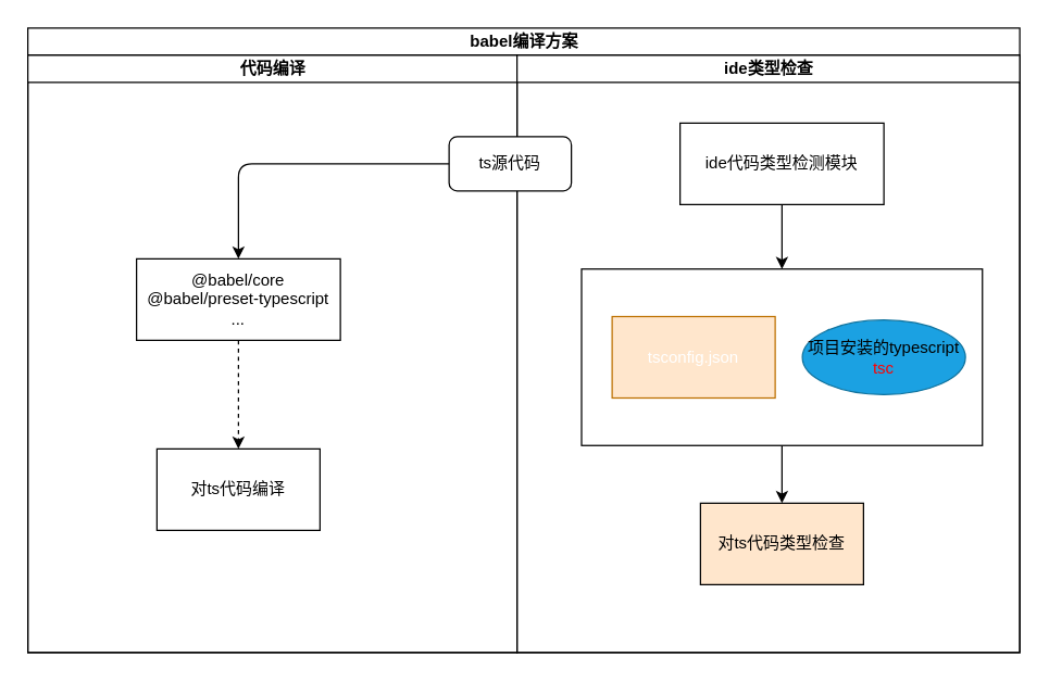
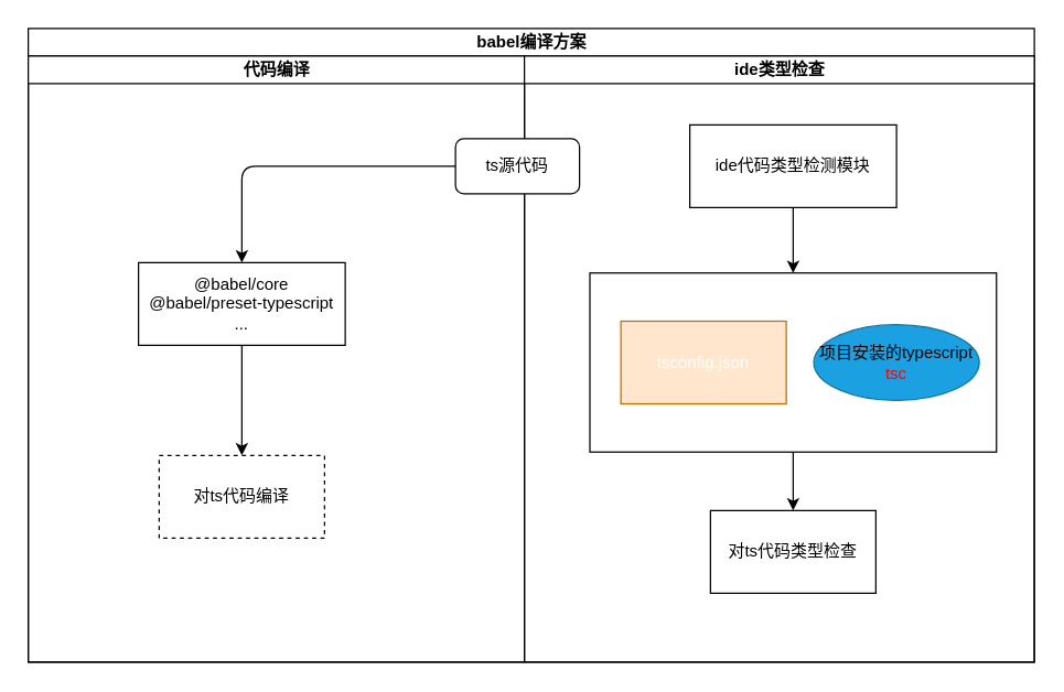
- <mxCell id="4" value="" style="edgeStyle=none;html=1;dashed=1;" edge="1" parent="3" source="5" target="6"><mxGeometry relative="1" as="geometry" /></mxCell>
+ <mxCell id="4" value="" style="edgeStyle=none;html=1;" edge="1" parent="3" source="5" target="6"><mxGeometry relative="1" as="geometry" /></mxCell>
- <mxCell id="6" value="对ts代码编译" style="whiteSpace=wrap;html=1;rounded=0;" vertex="1" parent="3"><mxGeometry x="95" y="290" width="120" height="60" as="geometry" /></mxCell>
+ <mxCell id="6" value="对ts代码编译" style="whiteSpace=wrap;html=1;rounded=0;dashed=1;" vertex="1" parent="3"><mxGeometry x="95" y="290" width="120" height="60" as="geometry" /></mxCell>
- <mxCell id="15" value="对ts代码类型检查" style="whiteSpace=wrap;html=1;rounded=0;fillColor=#ffe6cc;" vertex="1" parent="7"><mxGeometry x="135" y="330" width="120" height="60" as="geometry" /></mxCell>
+ <mxCell id="15" value="对ts代码类型检查" style="whiteSpace=wrap;html=1;rounded=0;" vertex="1" parent="7"><mxGeometry x="135" y="330" width="120" height="60" as="geometry" /></mxCell>
